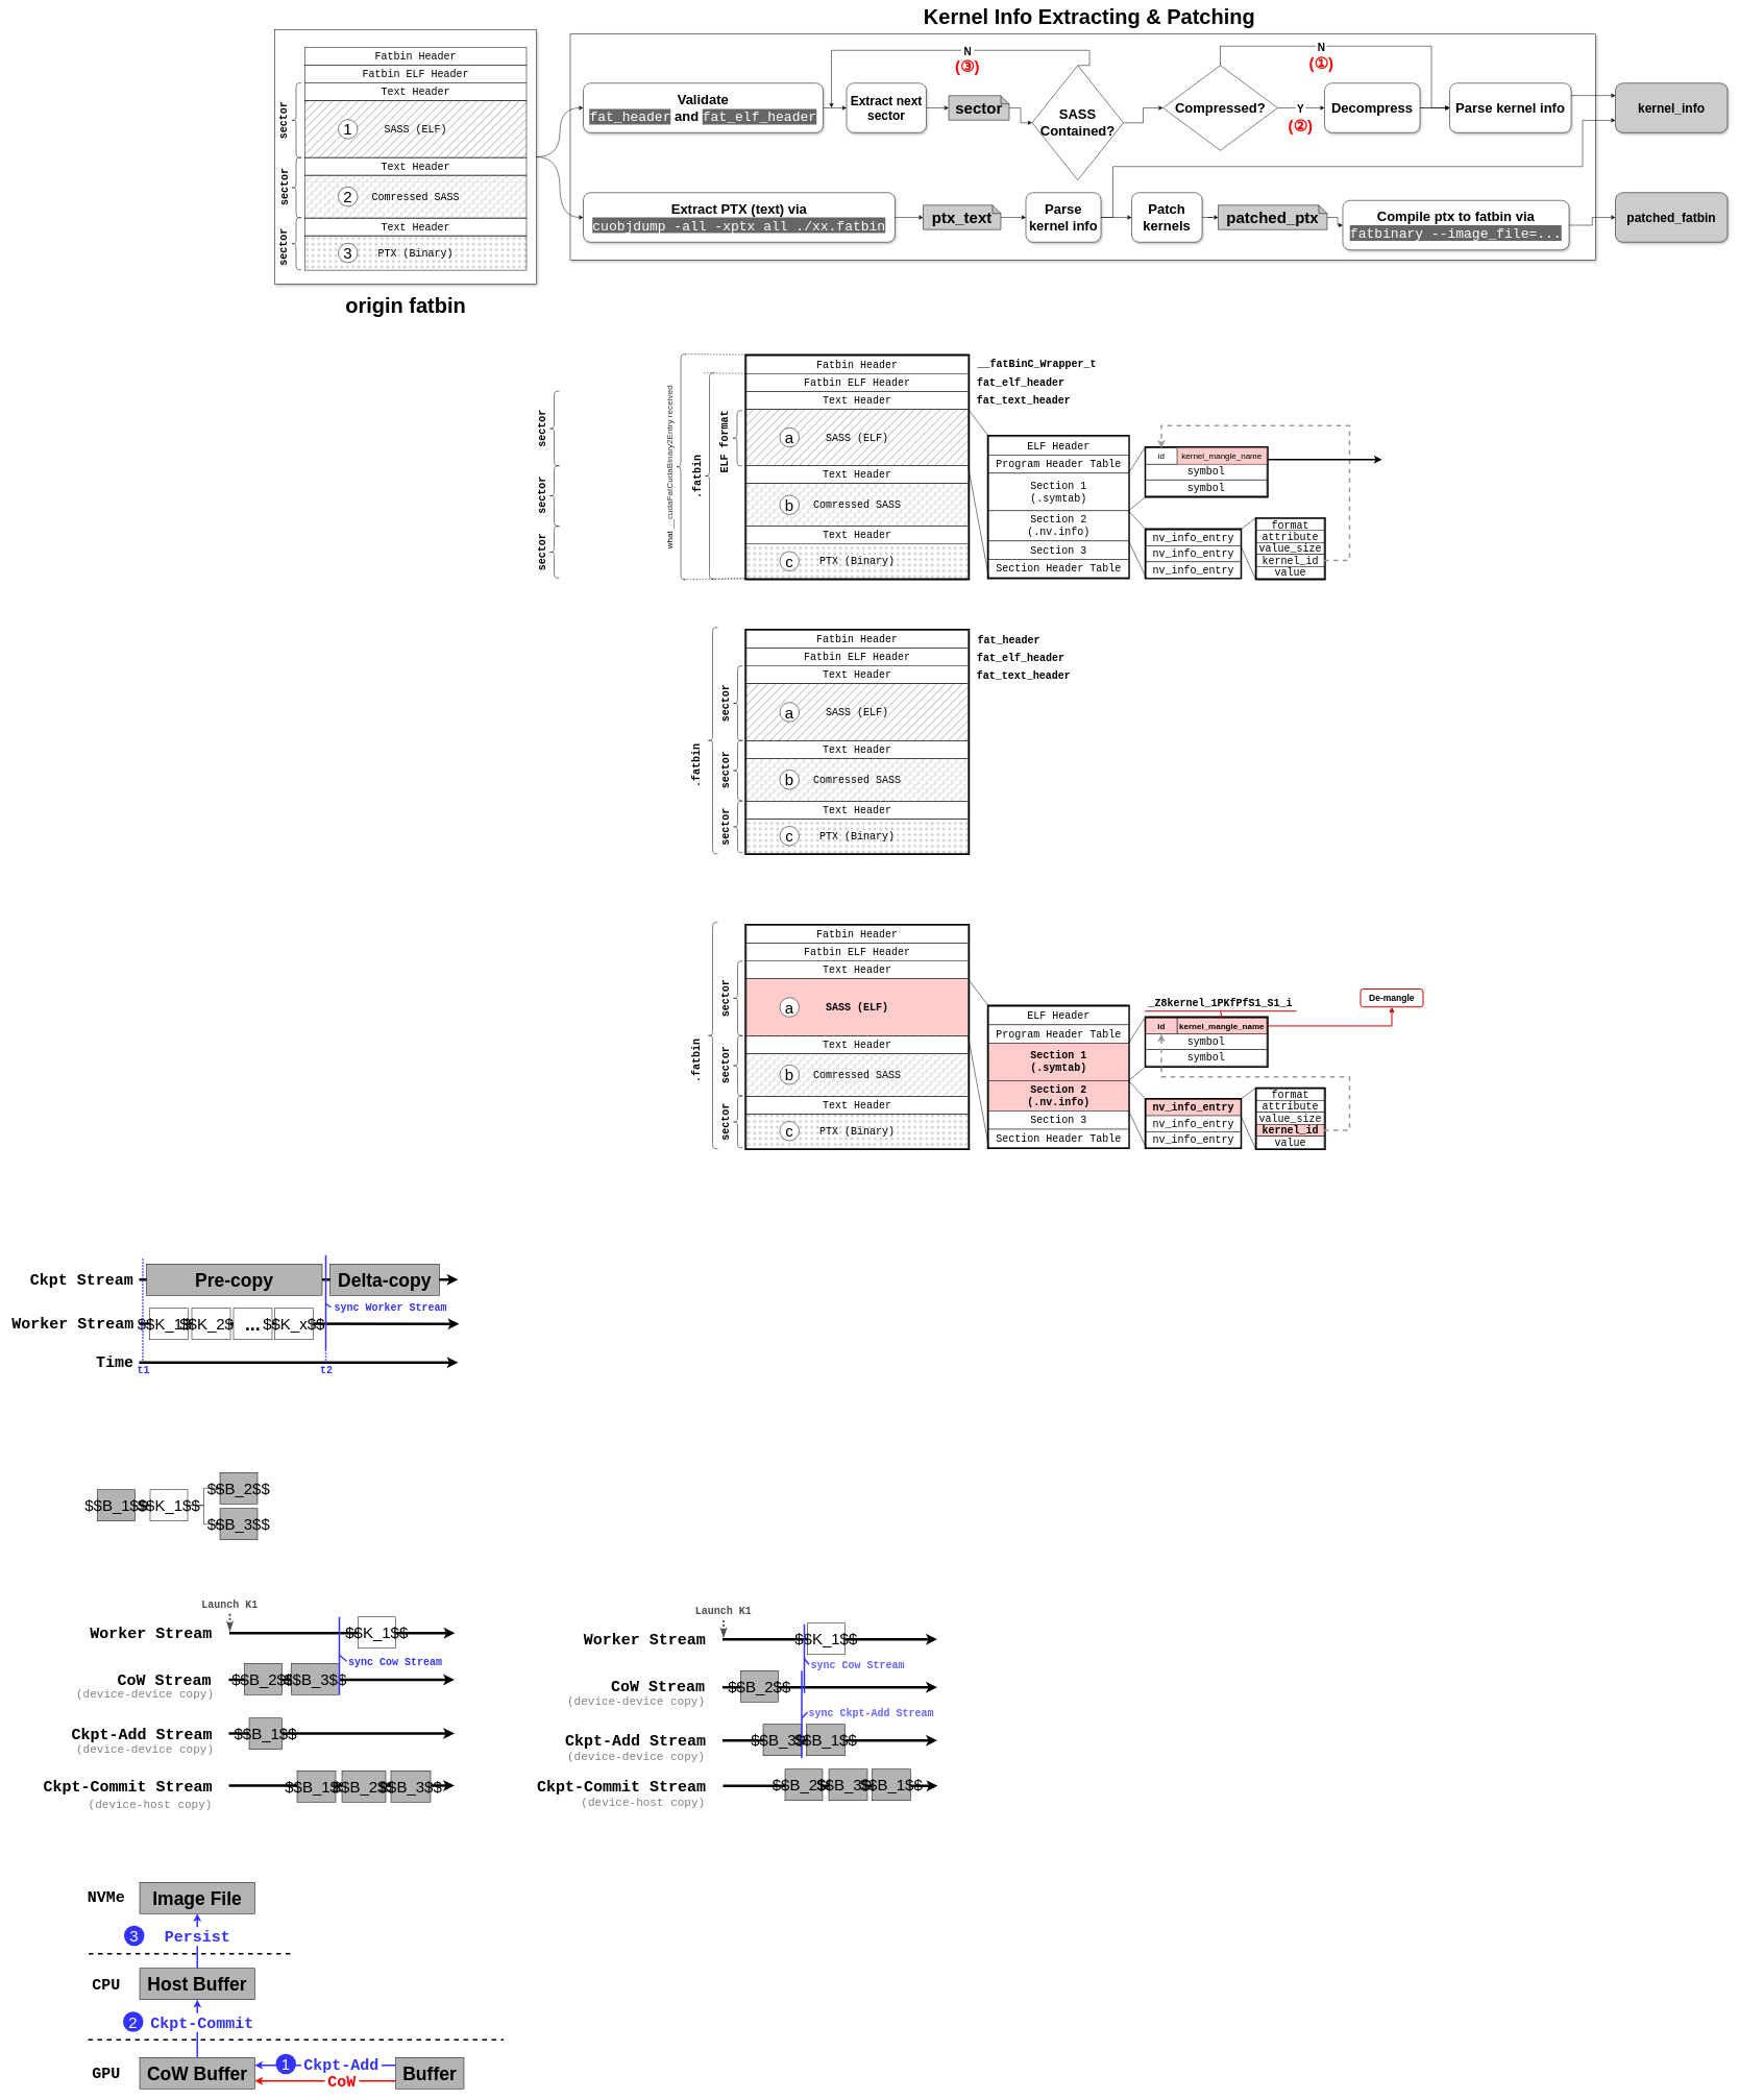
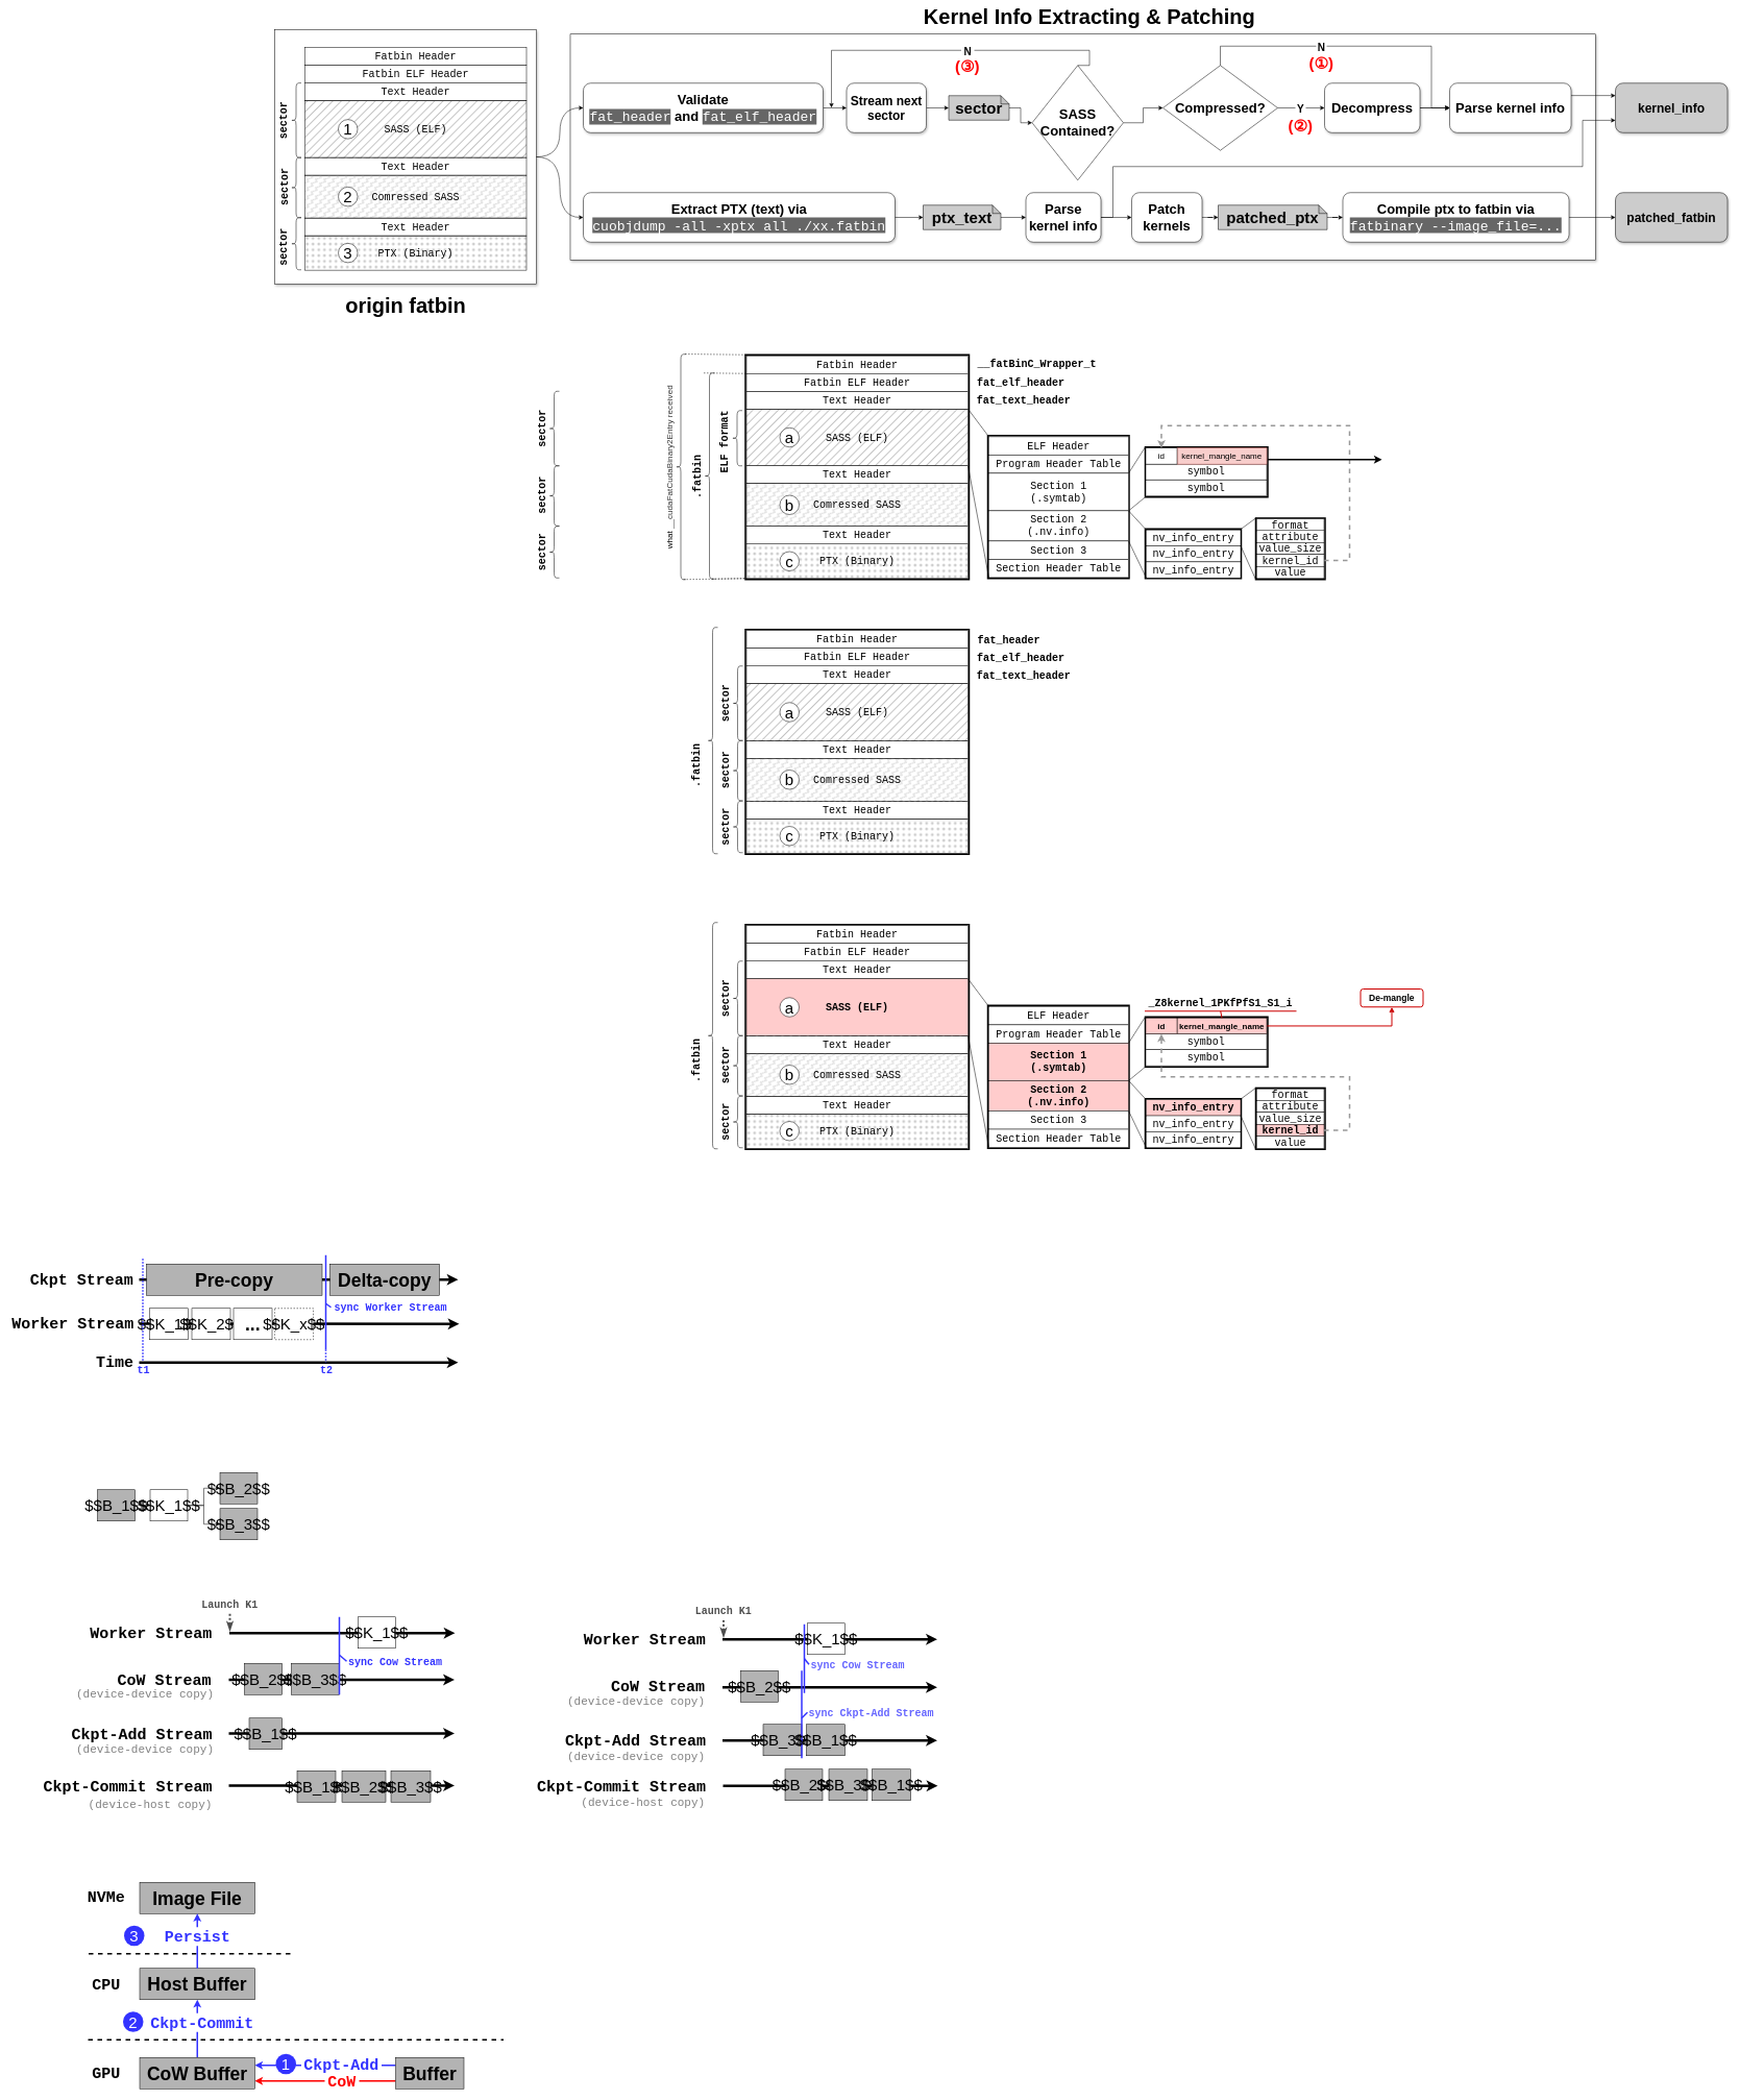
- <mxCell id="86" value="&lt;div&gt;&lt;span style=&quot;font-size: 24px;&quot;&gt;&lt;b&gt;Extract next sector&lt;/b&gt;&lt;/span&gt;&lt;/div&gt;" style="rounded=1;whiteSpace=wrap;html=1;shadow=1;" parent="1" vertex="1"><mxGeometry x="1623" y="159" width="153" height="95" as="geometry" /></mxCell>
+ <mxCell id="86" value="&lt;div&gt;&lt;span style=&quot;font-size: 24px;&quot;&gt;&lt;b&gt;Stream next sector&lt;/b&gt;&lt;/span&gt;&lt;/div&gt;" style="rounded=1;whiteSpace=wrap;html=1;shadow=1;" parent="1" vertex="1"><mxGeometry x="1623" y="159" width="153" height="95" as="geometry" /></mxCell>
- <mxCell id="95" value="&lt;font style=&quot;font-size: 26px;&quot;&gt;&lt;b&gt;Compile ptx to fatbin via&lt;/b&gt;&lt;br&gt;&lt;/font&gt;&lt;div style=&quot;font-size: 26px;&quot;&gt;&lt;span style=&quot;background-color: rgb(102, 102, 102);&quot;&gt;&lt;font color=&quot;#ffffff&quot; style=&quot;font-size: 26px;&quot; face=&quot;Courier New&quot;&gt;fatbinary --image_file=...&lt;/font&gt;&lt;/span&gt;&lt;br&gt;&lt;/div&gt;" style="rounded=1;whiteSpace=wrap;html=1;shadow=1;" parent="1" vertex="1"><mxGeometry x="2575" y="384" width="434" height="95" as="geometry" /></mxCell>
+ <mxCell id="95" value="&lt;font style=&quot;font-size: 26px;&quot;&gt;&lt;b&gt;Compile ptx to fatbin via&lt;/b&gt;&lt;br&gt;&lt;/font&gt;&lt;div style=&quot;font-size: 26px;&quot;&gt;&lt;span style=&quot;background-color: rgb(102, 102, 102);&quot;&gt;&lt;font color=&quot;#ffffff&quot; style=&quot;font-size: 26px;&quot; face=&quot;Courier New&quot;&gt;fatbinary --image_file=...&lt;/font&gt;&lt;/span&gt;&lt;br&gt;&lt;/div&gt;" style="rounded=1;whiteSpace=wrap;html=1;shadow=1;" parent="1" vertex="1"><mxGeometry x="2575" y="369" width="434" height="95" as="geometry" /></mxCell>
- <mxCell id="273" value="&lt;span style=&quot;font-size: 30px;&quot;&gt;$$K_x$$&lt;/span&gt;" style="rounded=0;whiteSpace=wrap;html=1;" parent="1" vertex="1"><mxGeometry x="526" y="2509" width="74" height="60" as="geometry" /></mxCell>
+ <mxCell id="273" value="&lt;span style=&quot;font-size: 30px;&quot;&gt;$$K_x$$&lt;/span&gt;" style="rounded=0;whiteSpace=wrap;html=1;dashed=1;" parent="1" vertex="1"><mxGeometry x="526" y="2509" width="74" height="60" as="geometry" /></mxCell>
